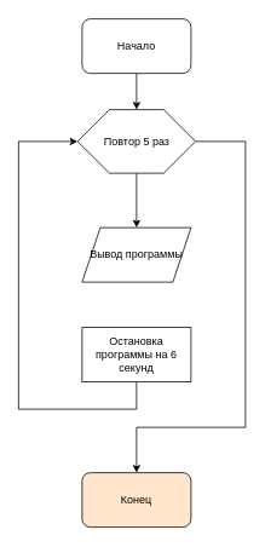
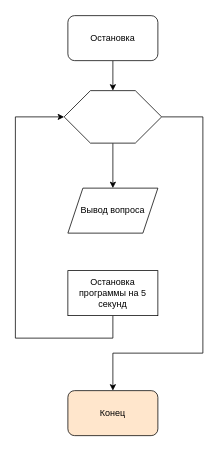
- <mxCell id="3" value="Начало" style="rounded=1;whiteSpace=wrap;html=1;" vertex="1" parent="1"><mxGeometry x="90" y="20" width="120" height="60" as="geometry" /></mxCell>
+ <mxCell id="3" value="Остановка" style="rounded=1;whiteSpace=wrap;html=1;" vertex="1" parent="1"><mxGeometry x="90" y="20" width="120" height="60" as="geometry" /></mxCell>
- <mxCell id="7" value="Повтор 5 раз" style="text;html=1;align=center;verticalAlign=middle;resizable=0;points=[];autosize=1;strokeColor=none;fillColor=none;" vertex="1" parent="1"><mxGeometry x="105" y="145" width="90" height="20" as="geometry" /></mxCell>
- <mxCell id="8" value="Вывод программы" style="shape=parallelogram;perimeter=parallelogramPerimeter;whiteSpace=wrap;html=1;fixedSize=1;" vertex="1" parent="1"><mxGeometry x="90" y="250" width="120" height="60" as="geometry" /></mxCell>
+ <mxCell id="8" value="Вывод вопроса" style="shape=parallelogram;perimeter=parallelogramPerimeter;whiteSpace=wrap;html=1;fixedSize=1;" vertex="1" parent="1"><mxGeometry x="90" y="250" width="120" height="60" as="geometry" /></mxCell>
- <mxCell id="10" value="Остановка программы на 6 секунд" style="rounded=0;whiteSpace=wrap;html=1;" vertex="1" parent="1"><mxGeometry x="90" y="360" width="120" height="60" as="geometry" /></mxCell>
+ <mxCell id="10" value="Остановка программы на 5 секунд" style="rounded=0;whiteSpace=wrap;html=1;" vertex="1" parent="1"><mxGeometry x="90" y="360" width="120" height="60" as="geometry" /></mxCell>
